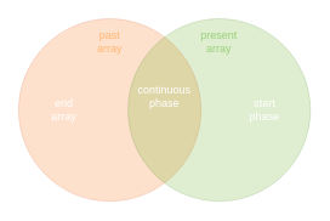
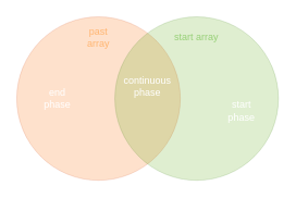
- <mxCell id="5" value="&lt;font&gt;present array&lt;/font&gt;" style="text;html=1;strokeColor=none;fillColor=none;align=center;verticalAlign=middle;whiteSpace=wrap;rounded=0;fontColor=#97D077;" vertex="1" parent="1"><mxGeometry x="210" y="30" width="60" height="30" as="geometry" /></mxCell>
+ <mxCell id="5" value="&lt;font&gt;start array&lt;/font&gt;" style="text;html=1;strokeColor=none;fillColor=none;align=center;verticalAlign=middle;whiteSpace=wrap;rounded=0;fontColor=#97D077;" vertex="1" parent="1"><mxGeometry x="210" y="30" width="60" height="30" as="geometry" /></mxCell>
- <mxCell id="7" value="end&lt;br&gt;array" style="text;html=1;strokeColor=none;fillColor=none;align=center;verticalAlign=middle;whiteSpace=wrap;rounded=0;fontColor=#FFFFFF;" vertex="1" parent="1"><mxGeometry x="40" y="105" width="60" height="30" as="geometry" /></mxCell>
+ <mxCell id="7" value="end&lt;br&gt;phase" style="text;html=1;strokeColor=none;fillColor=none;align=center;verticalAlign=middle;whiteSpace=wrap;rounded=0;fontColor=#FFFFFF;" vertex="1" parent="1"><mxGeometry x="40" y="105" width="60" height="30" as="geometry" /></mxCell>
- <mxCell id="8" value="start&lt;br&gt;phase" style="text;html=1;strokeColor=none;fillColor=none;align=center;verticalAlign=middle;whiteSpace=wrap;rounded=0;fontColor=#FFFFFF;" vertex="1" parent="1"><mxGeometry x="260" y="105" width="60" height="30" as="geometry" /></mxCell>
+ <mxCell id="8" value="start&lt;br&gt;phase" style="text;html=1;strokeColor=none;fillColor=none;align=center;verticalAlign=middle;whiteSpace=wrap;rounded=0;fontColor=#FFFFFF;" vertex="1" parent="1"><mxGeometry x="265" y="120" width="60" height="30" as="geometry" /></mxCell>
